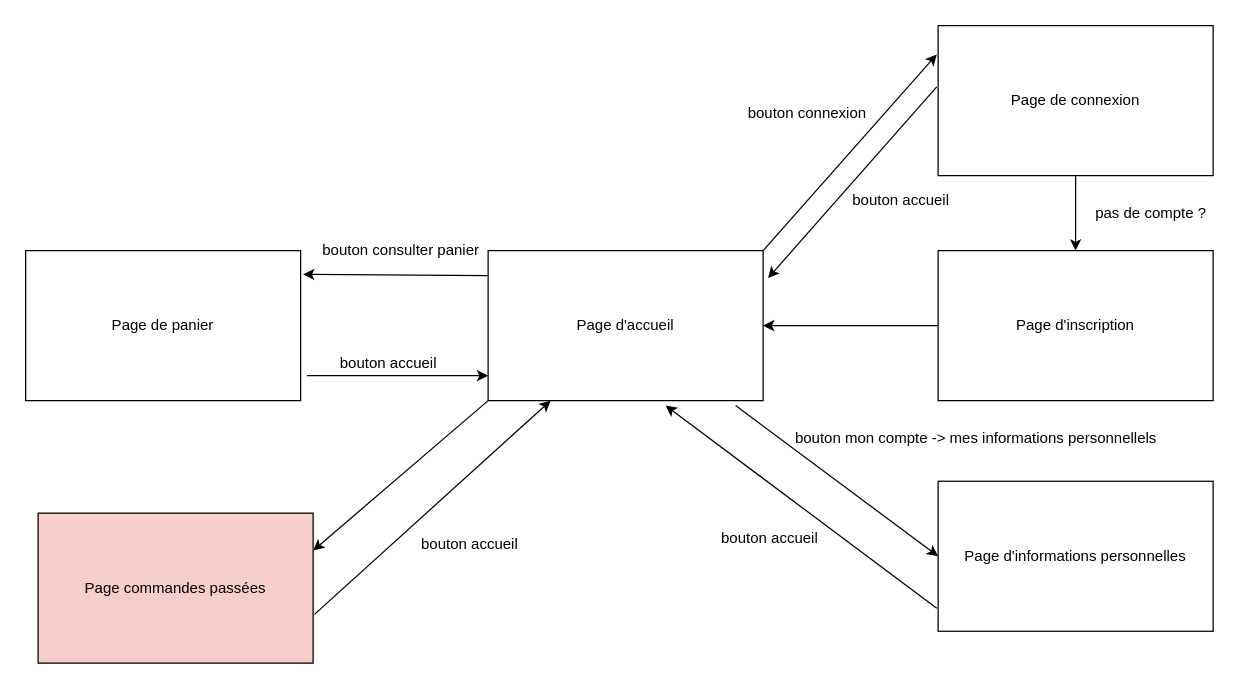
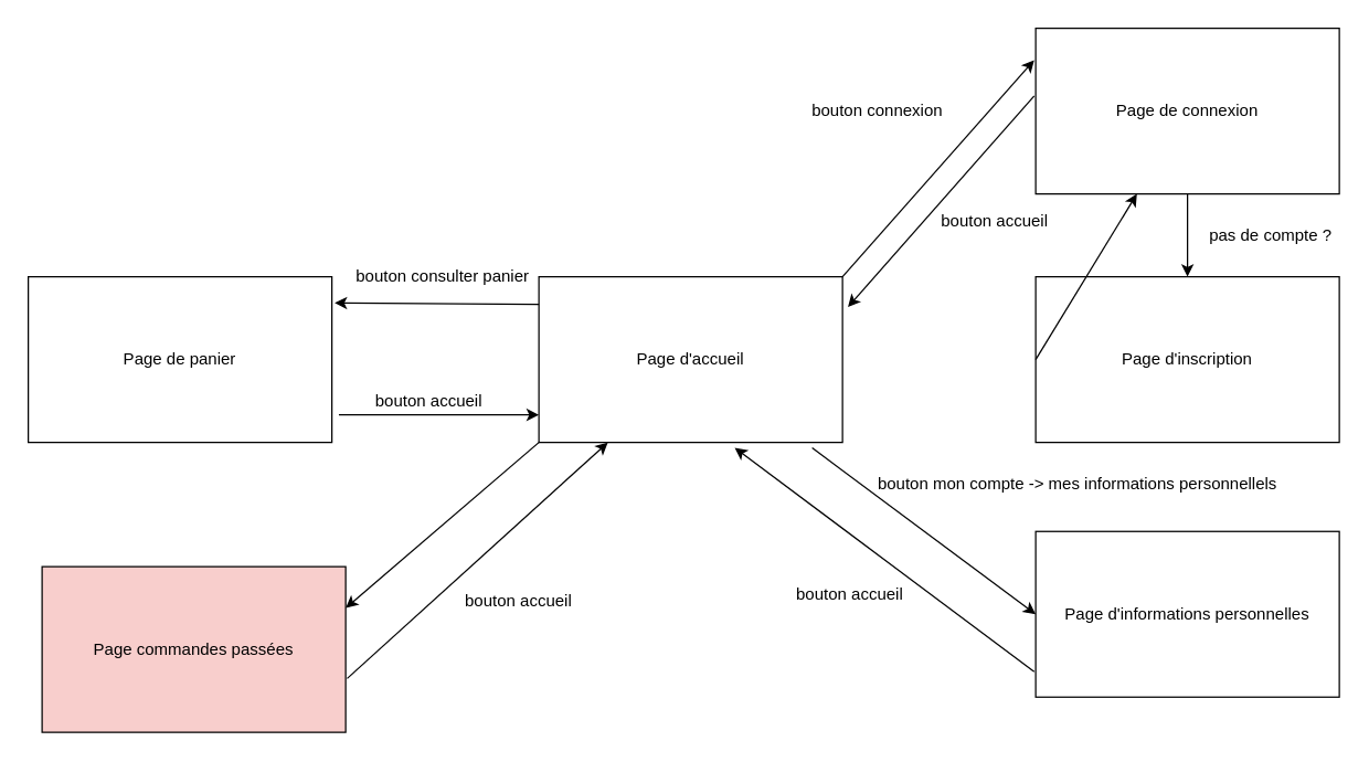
- <mxCell id="15" value="bouton connexion" style="text;html=1;align=center;verticalAlign=middle;resizable=0;points=[];autosize=1;" vertex="1" parent="1"><mxGeometry x="590" y="80" width="110" height="20" as="geometry" /></mxCell>
+ <mxCell id="15" value="bouton connexion" style="text;html=1;align=center;verticalAlign=middle;resizable=0;points=[];autosize=1;" vertex="1" parent="1"><mxGeometry x="580" y="70" width="110" height="20" as="geometry" /></mxCell>
- <mxCell id="12" value="" style="endArrow=classic;html=1;entryX=1;entryY=0.5;entryDx=0;entryDy=0;exitX=0;exitY=0.5;exitDx=0;exitDy=0;" edge="1" parent="1" source="4" target="2"><mxGeometry width="50" height="50" relative="1" as="geometry"><mxPoint x="640" y="310" as="sourcePoint" /><mxPoint x="690" y="260" as="targetPoint" /></mxGeometry></mxCell>
+ <mxCell id="12" value="" style="endArrow=classic;html=1;exitX=0;exitY=0.5;exitDx=0;exitDy=0;" edge="1" parent="1" source="4" target="3"><mxGeometry width="50" height="50" relative="1" as="geometry"><mxPoint x="640" y="310" as="sourcePoint" /><mxPoint x="690" y="260" as="targetPoint" /></mxGeometry></mxCell>
